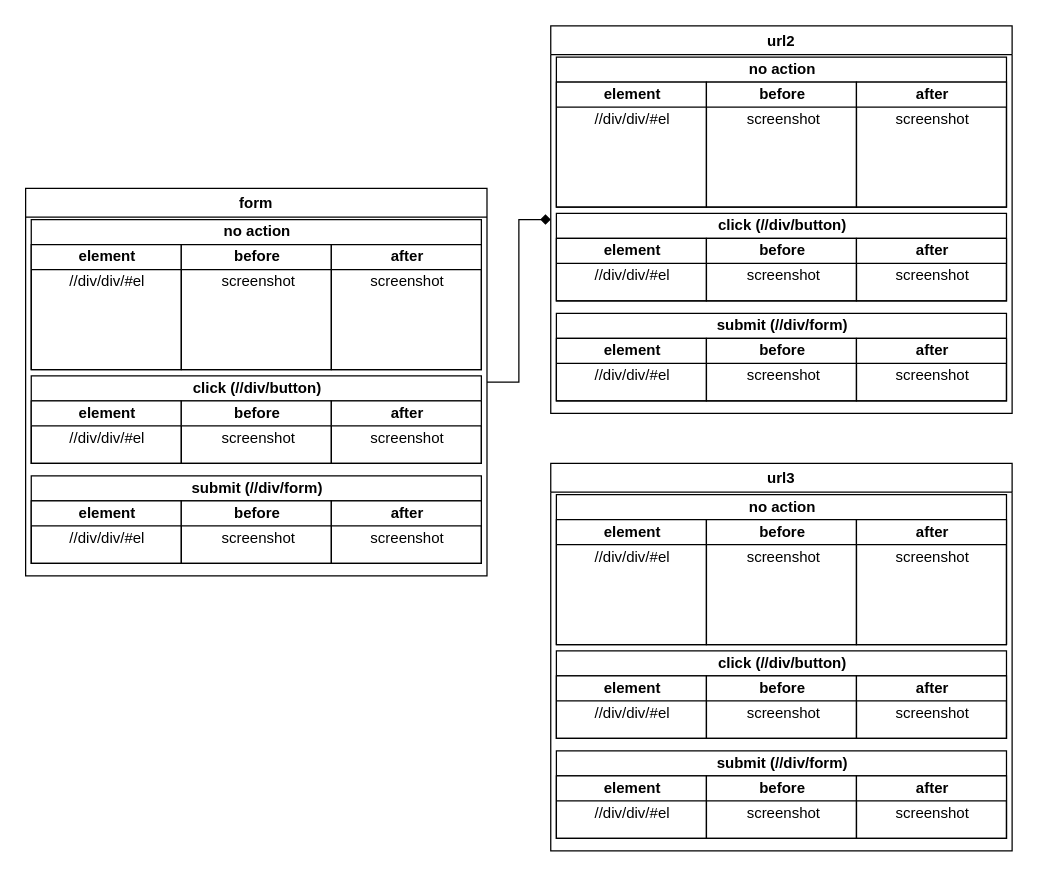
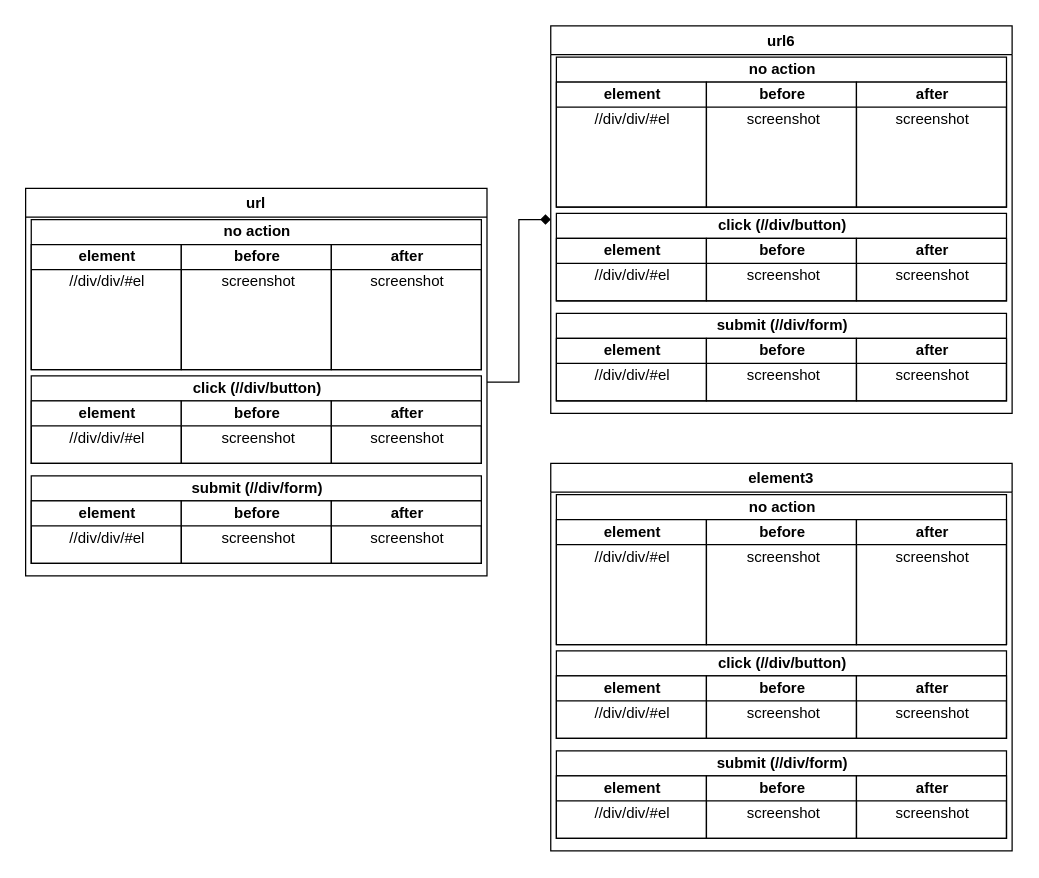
- <mxCell id="25" value="url2" style="swimlane;" vertex="1" parent="1"><mxGeometry x="440" y="20" width="369" height="310" as="geometry" /></mxCell>
+ <mxCell id="25" value="url6" style="swimlane;" vertex="1" parent="1"><mxGeometry x="440" y="20" width="369" height="310" as="geometry" /></mxCell>
- <mxCell id="3" value="form" style="swimlane;" vertex="1" parent="1"><mxGeometry x="20" y="150" width="369" height="310" as="geometry" /></mxCell>
+ <mxCell id="3" value="url" style="swimlane;" vertex="1" parent="1"><mxGeometry x="20" y="150" width="369" height="310" as="geometry" /></mxCell>
- <mxCell id="47" value="url3" style="swimlane;" vertex="1" parent="1"><mxGeometry x="440" y="370" width="369" height="310" as="geometry" /></mxCell>
+ <mxCell id="47" value="element3" style="swimlane;" vertex="1" parent="1"><mxGeometry x="440" y="370" width="369" height="310" as="geometry" /></mxCell>
